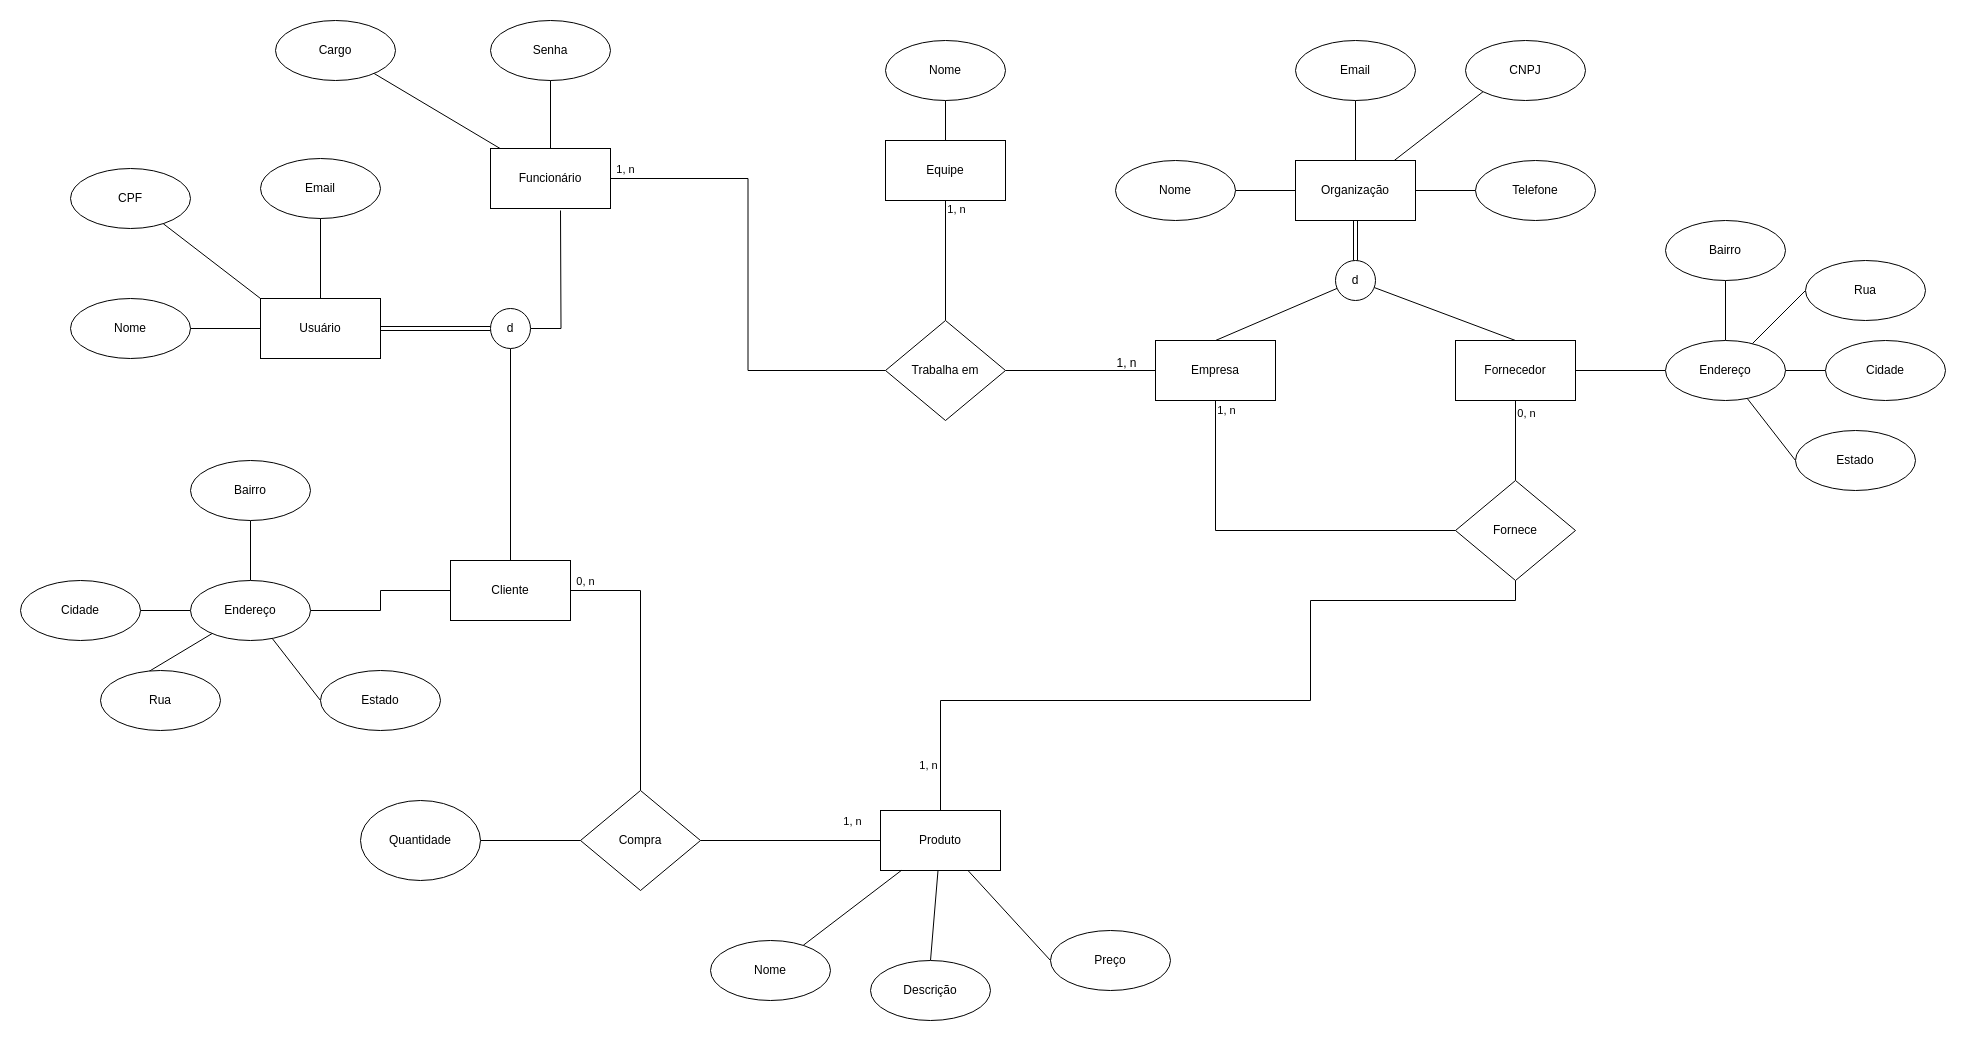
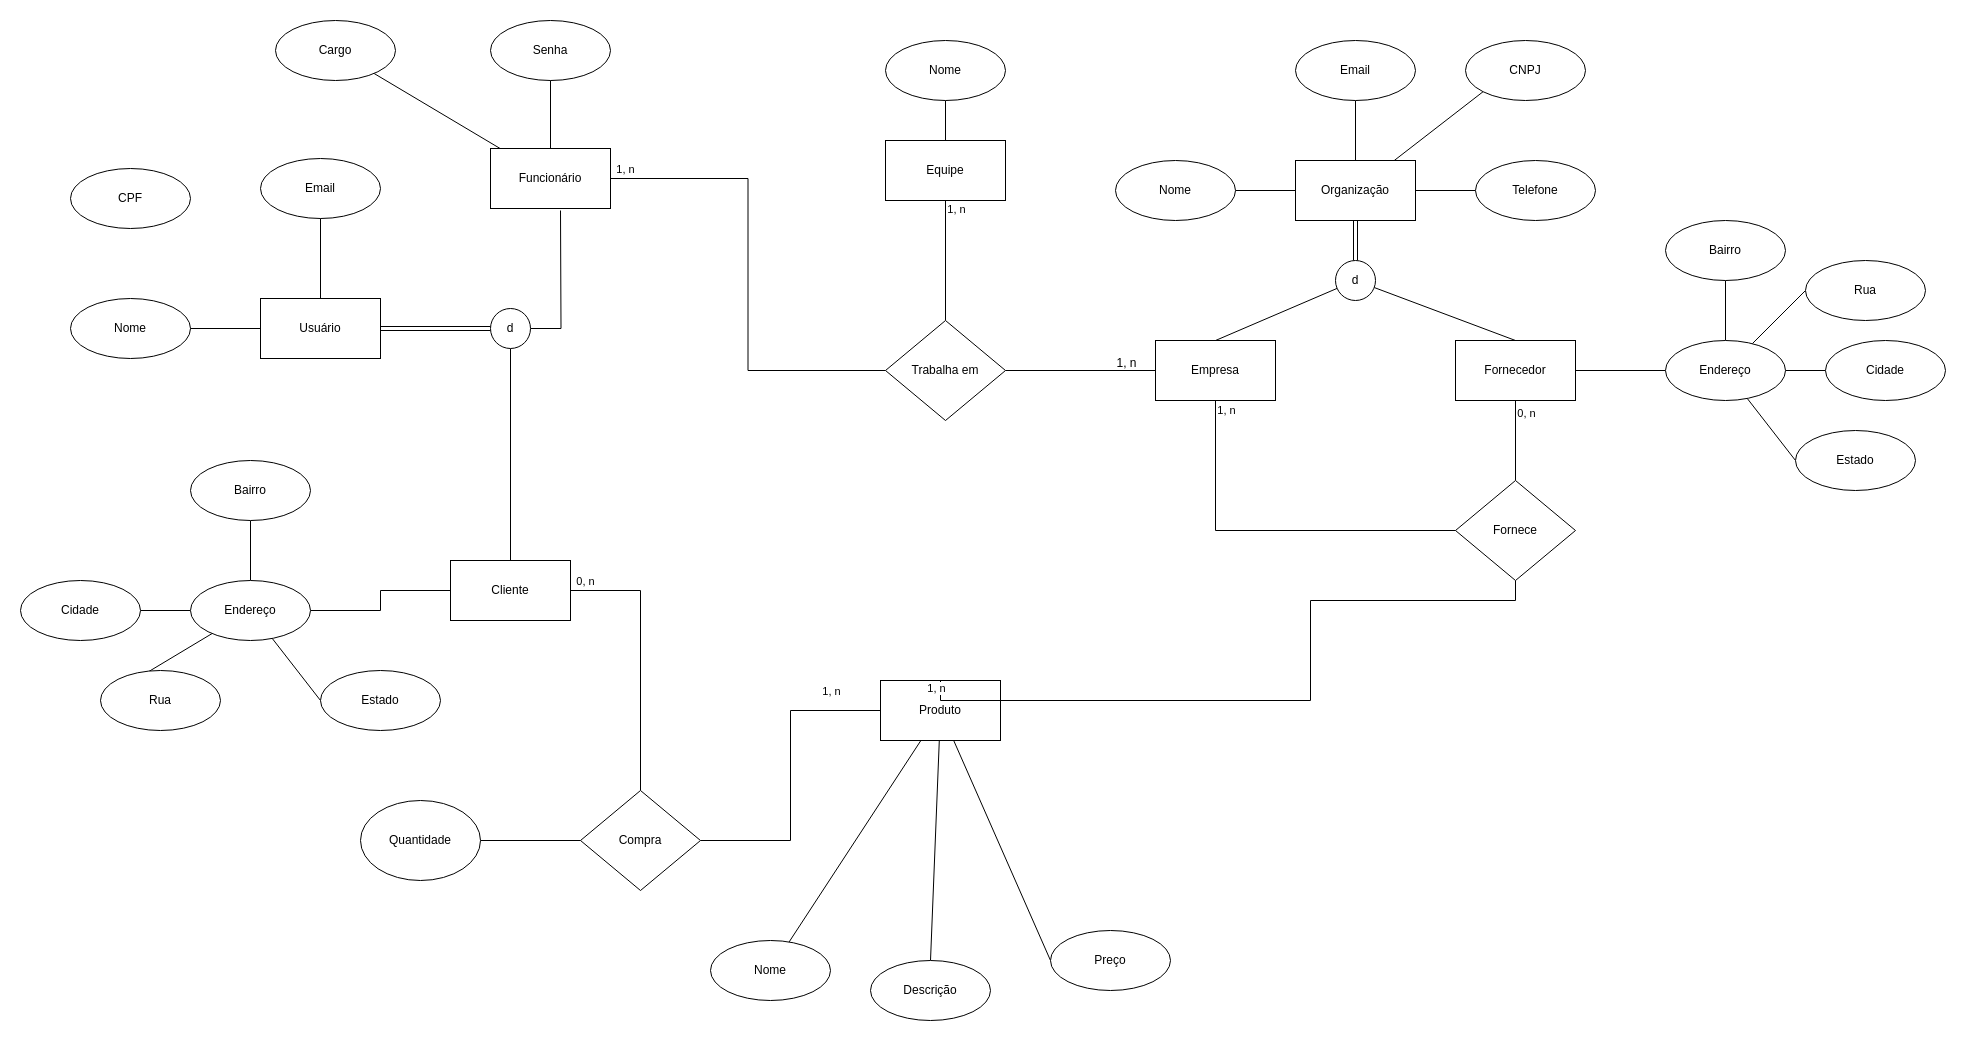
- <mxCell id="33" style="rounded=0;orthogonalLoop=1;jettySize=auto;html=1;entryX=0;entryY=0;entryDx=0;entryDy=0;endArrow=none;endFill=0;" edge="1" parent="1" source="24" target="32"><mxGeometry relative="1" as="geometry" /></mxCell>
- <mxCell id="56" value="Produto" style="rounded=0;whiteSpace=wrap;html=1;" vertex="1" parent="1"><mxGeometry x="880" y="810" width="120" height="60" as="geometry" /></mxCell>
+ <mxCell id="56" value="Produto" style="rounded=0;whiteSpace=wrap;html=1;" vertex="1" parent="1"><mxGeometry x="880" y="680" width="120" height="60" as="geometry" /></mxCell>
